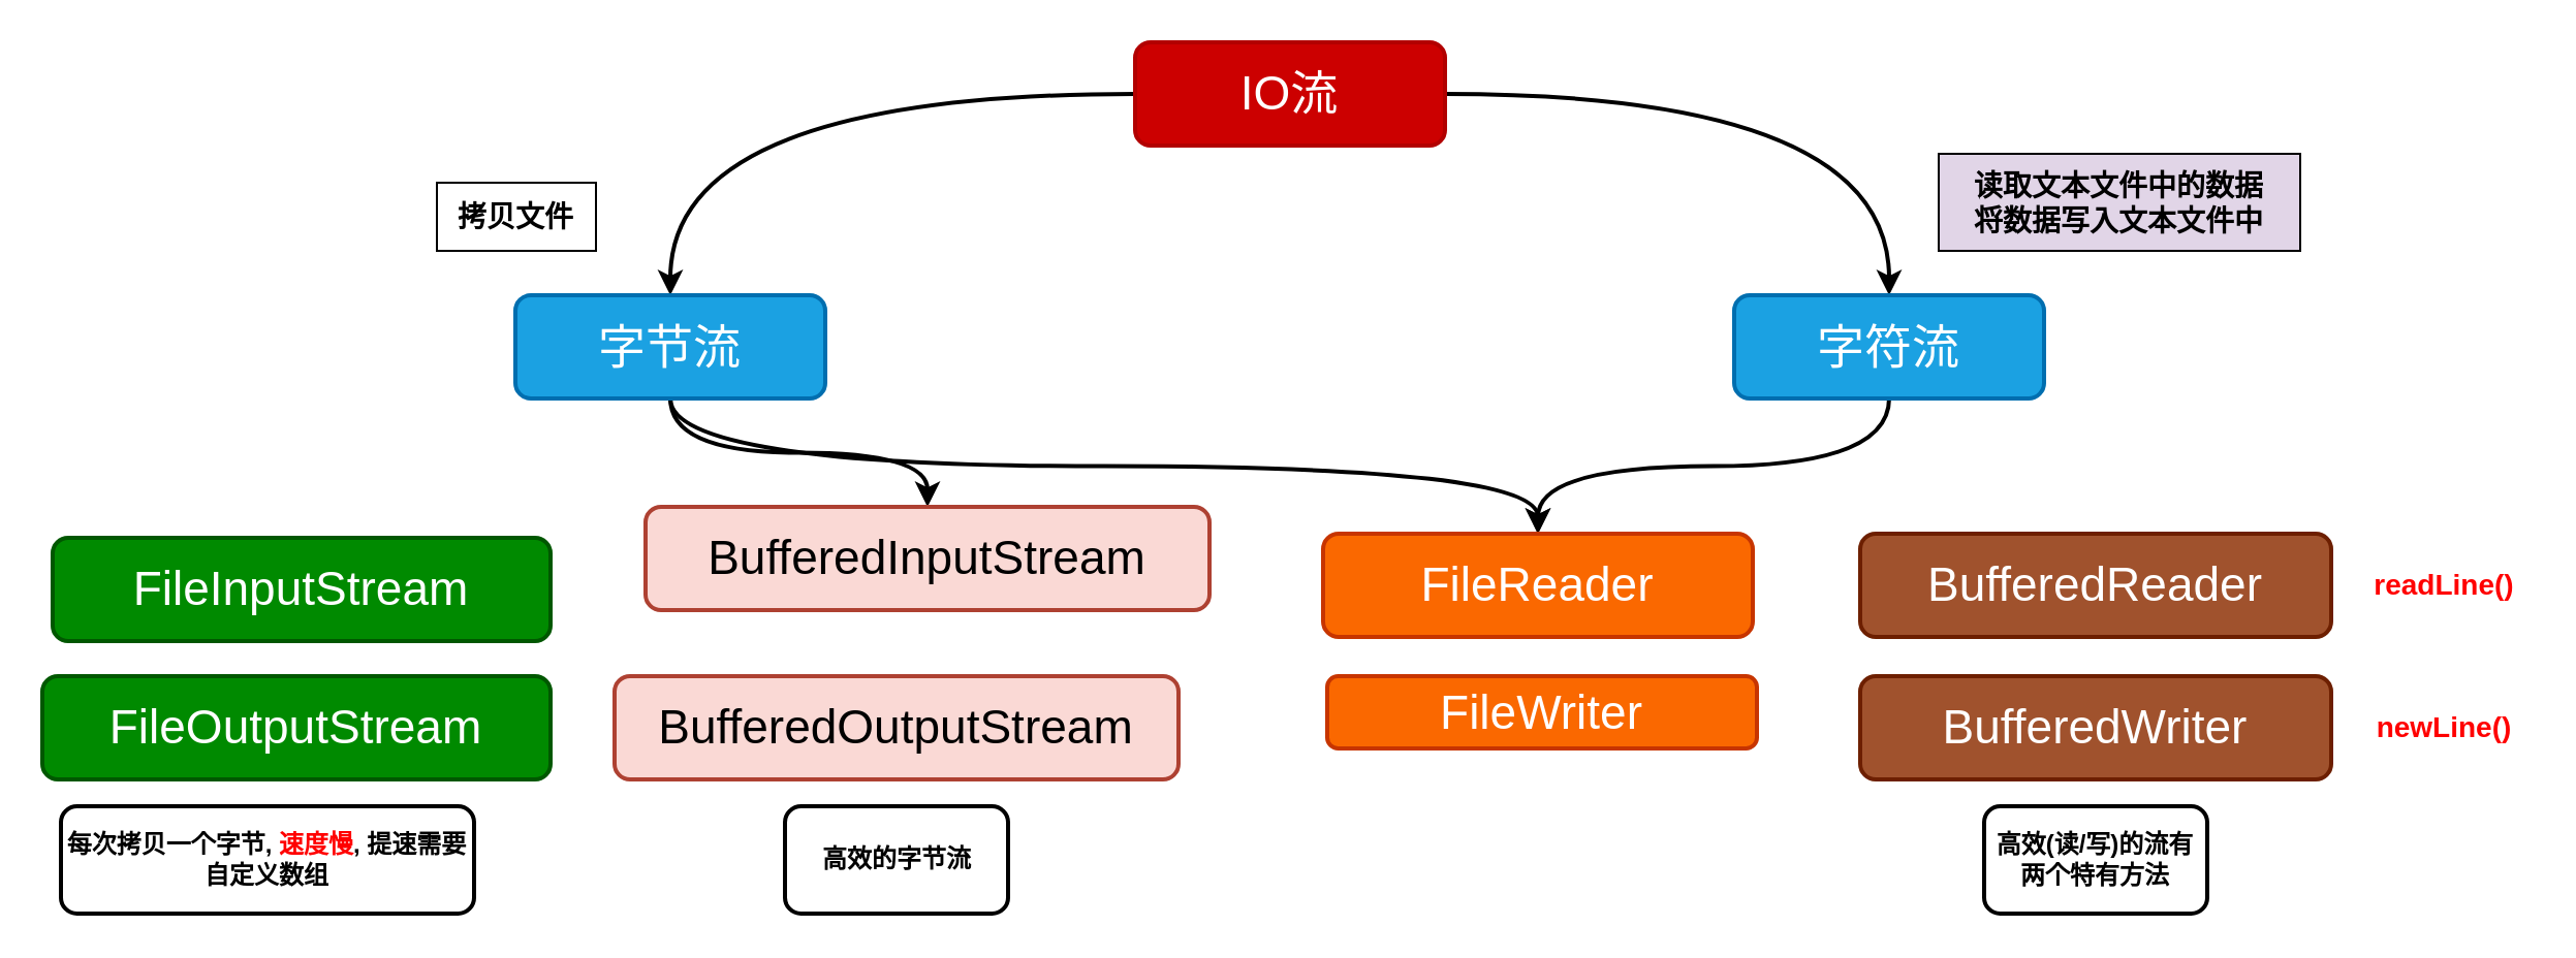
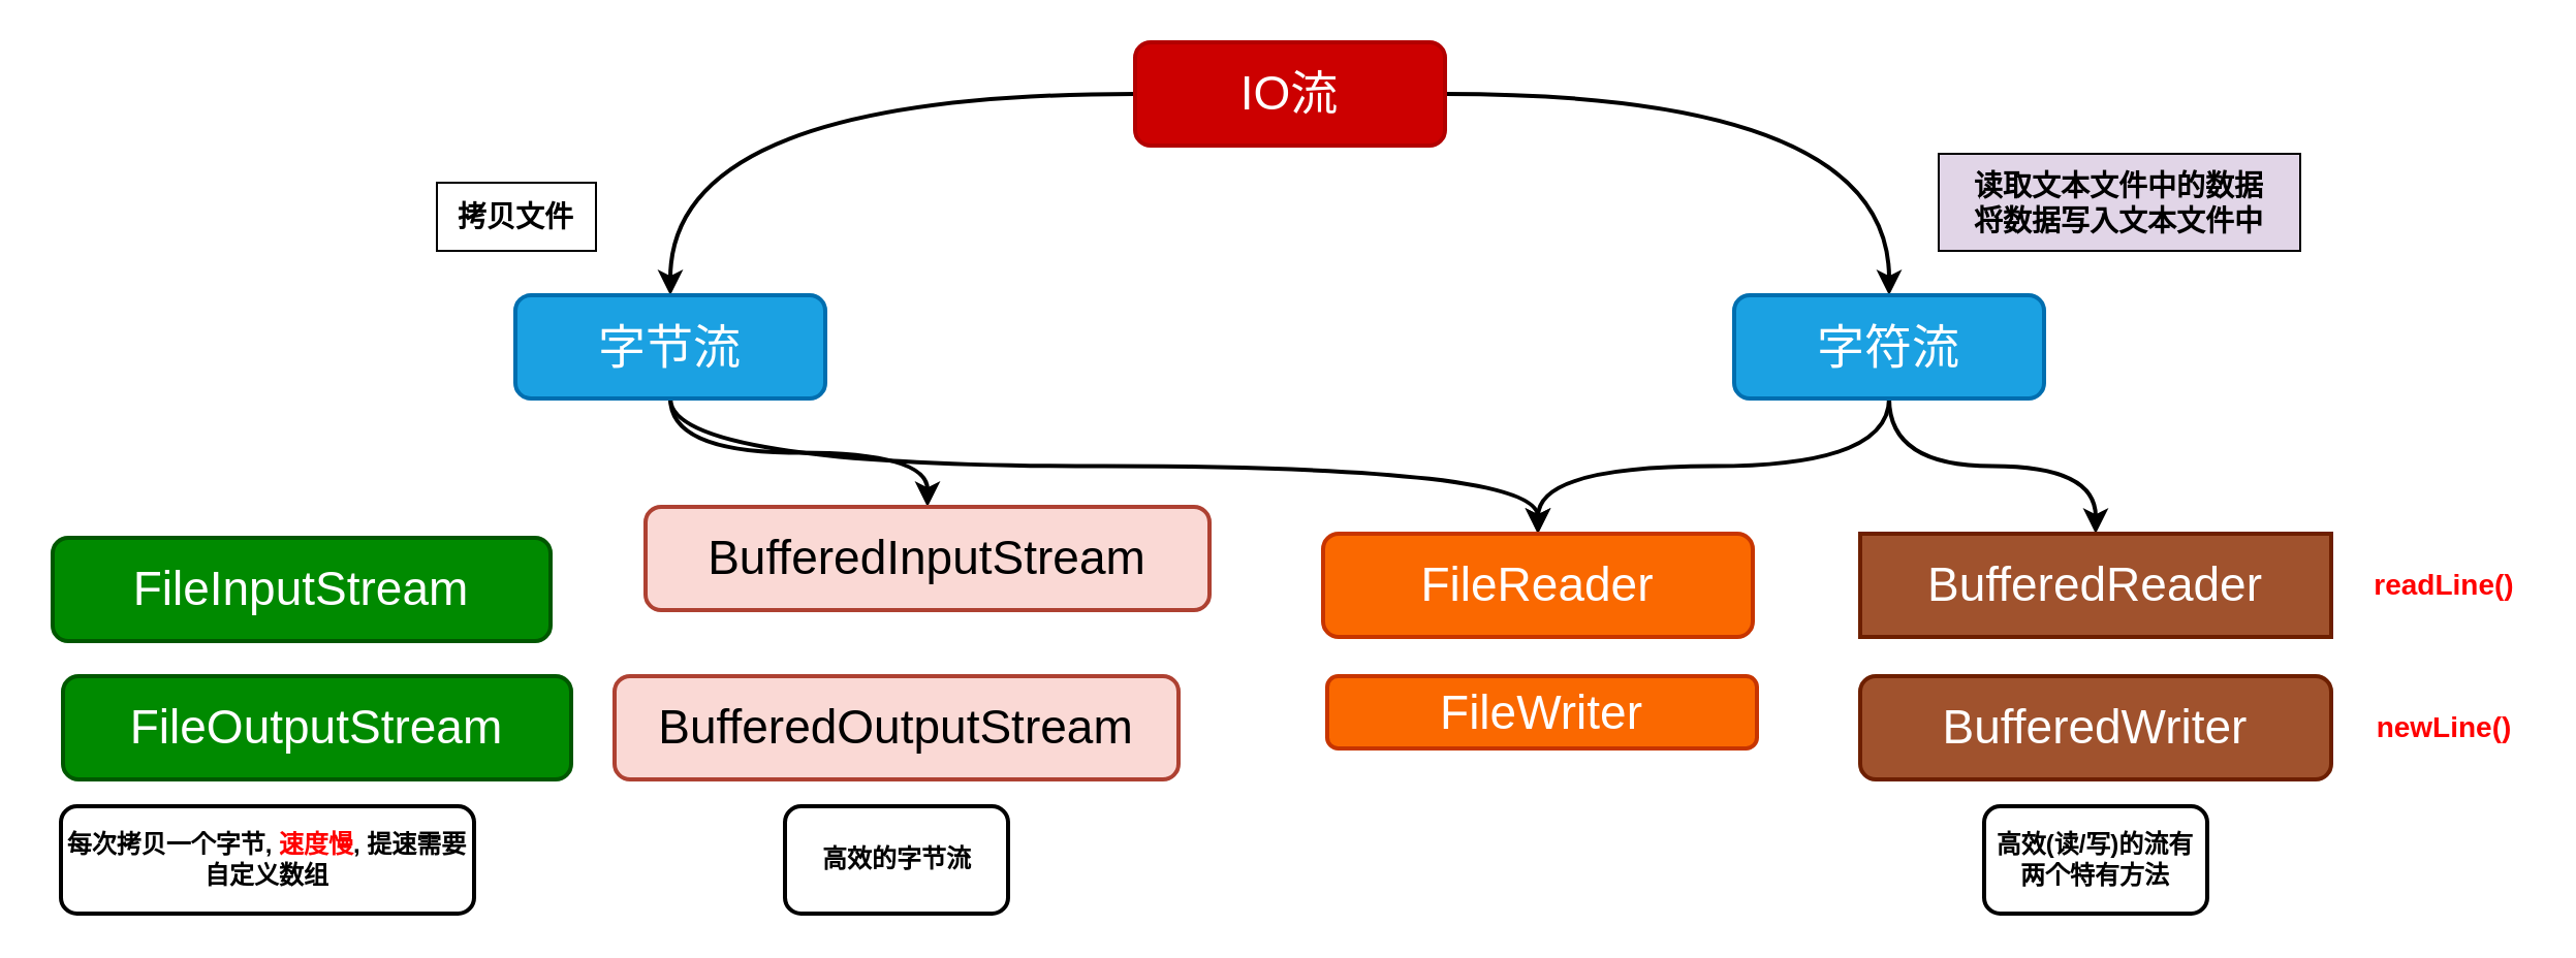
+ <mxCell id="9" style="edgeStyle=orthogonalEdgeStyle;curved=1;rounded=0;orthogonalLoop=1;jettySize=auto;html=1;exitX=0.5;exitY=1;exitDx=0;exitDy=0;entryX=0.5;entryY=0;entryDx=0;entryDy=0;strokeWidth=2;" parent="1" source="10" target="15" edge="1"><mxGeometry relative="1" as="geometry" /></mxCell>
- <mxCell id="15" value="&lt;font style=&quot;font-size: 23px&quot;&gt;BufferedReader&lt;/font&gt;" style="rounded=1;whiteSpace=wrap;html=1;strokeWidth=2;fillColor=#a0522d;strokeColor=#6D1F00;fontColor=#ffffff;" parent="1" vertex="1"><mxGeometry x="900" y="258" width="228" height="50" as="geometry" /></mxCell>
+ <mxCell id="15" value="&lt;font style=&quot;font-size: 23px&quot;&gt;BufferedReader&lt;/font&gt;" style="whiteSpace=wrap;html=1;strokeWidth=2;fillColor=#a0522d;strokeColor=#6D1F00;fontColor=#ffffff;rounded=0;" parent="1" vertex="1"><mxGeometry x="900" y="258" width="228" height="50" as="geometry" /></mxCell>
- <mxCell id="13" value="&lt;font style=&quot;font-size: 23px&quot;&gt;FileOutputStream&lt;/font&gt;" style="rounded=1;whiteSpace=wrap;html=1;strokeWidth=2;fillColor=#008a00;strokeColor=#005700;fontColor=#ffffff;" parent="1" vertex="1"><mxGeometry x="20" y="327" width="246" height="50" as="geometry" /></mxCell>
+ <mxCell id="13" value="&lt;font style=&quot;font-size: 23px&quot;&gt;FileOutputStream&lt;/font&gt;" style="rounded=1;whiteSpace=wrap;html=1;strokeWidth=2;fillColor=#008a00;strokeColor=#005700;fontColor=#ffffff;" parent="1" vertex="1"><mxGeometry x="30" y="327" width="246" height="50" as="geometry" /></mxCell>
